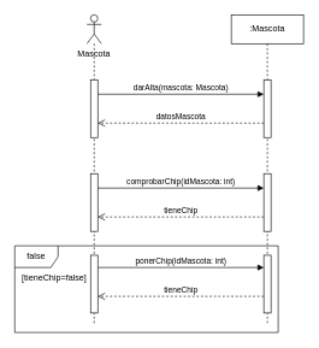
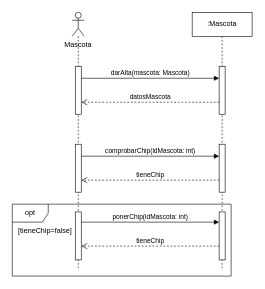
- <mxCell id="17" value="false" style="shape=umlFrame;whiteSpace=wrap;html=1;pointerEvents=0;" vertex="1" parent="1"><mxGeometry x="20" y="340" width="365" height="120" as="geometry" /></mxCell>
+ <mxCell id="17" value="opt" style="shape=umlFrame;whiteSpace=wrap;html=1;pointerEvents=0;" vertex="1" parent="1"><mxGeometry x="20" y="340" width="365" height="120" as="geometry" /></mxCell>
